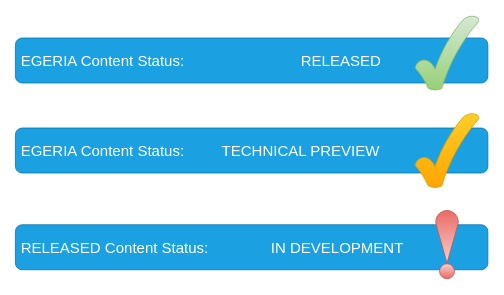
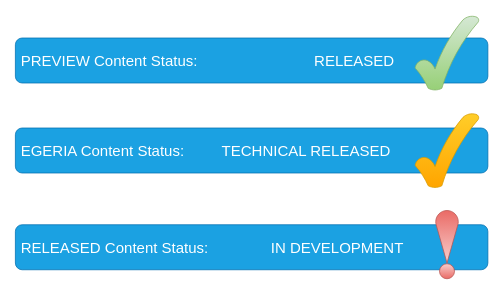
- <mxCell id="2" value="&lt;font style=&quot;font-size: 20px&quot;&gt;&amp;nbsp;EGERIA Content Status:&amp;nbsp; &amp;nbsp; &amp;nbsp; &amp;nbsp; &amp;nbsp; &amp;nbsp; &amp;nbsp; &amp;nbsp; &amp;nbsp; &amp;nbsp; &amp;nbsp; &amp;nbsp; &amp;nbsp; &amp;nbsp; RELEASED&amp;nbsp;&lt;/font&gt;" style="rounded=1;whiteSpace=wrap;html=1;shadow=0;strokeWidth=1;fillColor=#1ba1e2;fontSize=20;fontColor=#ffffff;align=left;strokeColor=#006EAF;" vertex="1" parent="1"><mxGeometry x="20" y="50" width="630" height="60" as="geometry" /></mxCell>
+ <mxCell id="2" value="&lt;font style=&quot;font-size: 20px&quot;&gt;&amp;nbsp;PREVIEW Content Status:&amp;nbsp; &amp;nbsp; &amp;nbsp; &amp;nbsp; &amp;nbsp; &amp;nbsp; &amp;nbsp; &amp;nbsp; &amp;nbsp; &amp;nbsp; &amp;nbsp; &amp;nbsp; &amp;nbsp; &amp;nbsp; RELEASED&amp;nbsp;&lt;/font&gt;" style="rounded=1;whiteSpace=wrap;html=1;shadow=0;strokeWidth=1;fillColor=#1ba1e2;fontSize=20;fontColor=#ffffff;align=left;strokeColor=#006EAF;" vertex="1" parent="1"><mxGeometry x="20" y="50" width="630" height="60" as="geometry" /></mxCell>
- <mxCell id="5" value="&lt;font style=&quot;font-size: 20px&quot;&gt;&amp;nbsp;EGERIA Content Status:&amp;nbsp; &amp;nbsp; &amp;nbsp; &amp;nbsp; &amp;nbsp;TECHNICAL PREVIEW&amp;nbsp;&lt;/font&gt;" style="rounded=1;whiteSpace=wrap;html=1;shadow=0;strokeWidth=1;fillColor=#1ba1e2;fontSize=20;fontColor=#ffffff;align=left;strokeColor=#006EAF;" vertex="1" parent="1"><mxGeometry x="20" y="170" width="630" height="60" as="geometry" /></mxCell>
+ <mxCell id="5" value="&lt;font style=&quot;font-size: 20px&quot;&gt;&amp;nbsp;EGERIA Content Status:&amp;nbsp; &amp;nbsp; &amp;nbsp; &amp;nbsp; &amp;nbsp;TECHNICAL RELEASED&amp;nbsp;&lt;/font&gt;" style="rounded=1;whiteSpace=wrap;html=1;shadow=0;strokeWidth=1;fillColor=#1ba1e2;fontSize=20;fontColor=#ffffff;align=left;strokeColor=#006EAF;" vertex="1" parent="1"><mxGeometry x="20" y="170" width="630" height="60" as="geometry" /></mxCell>
